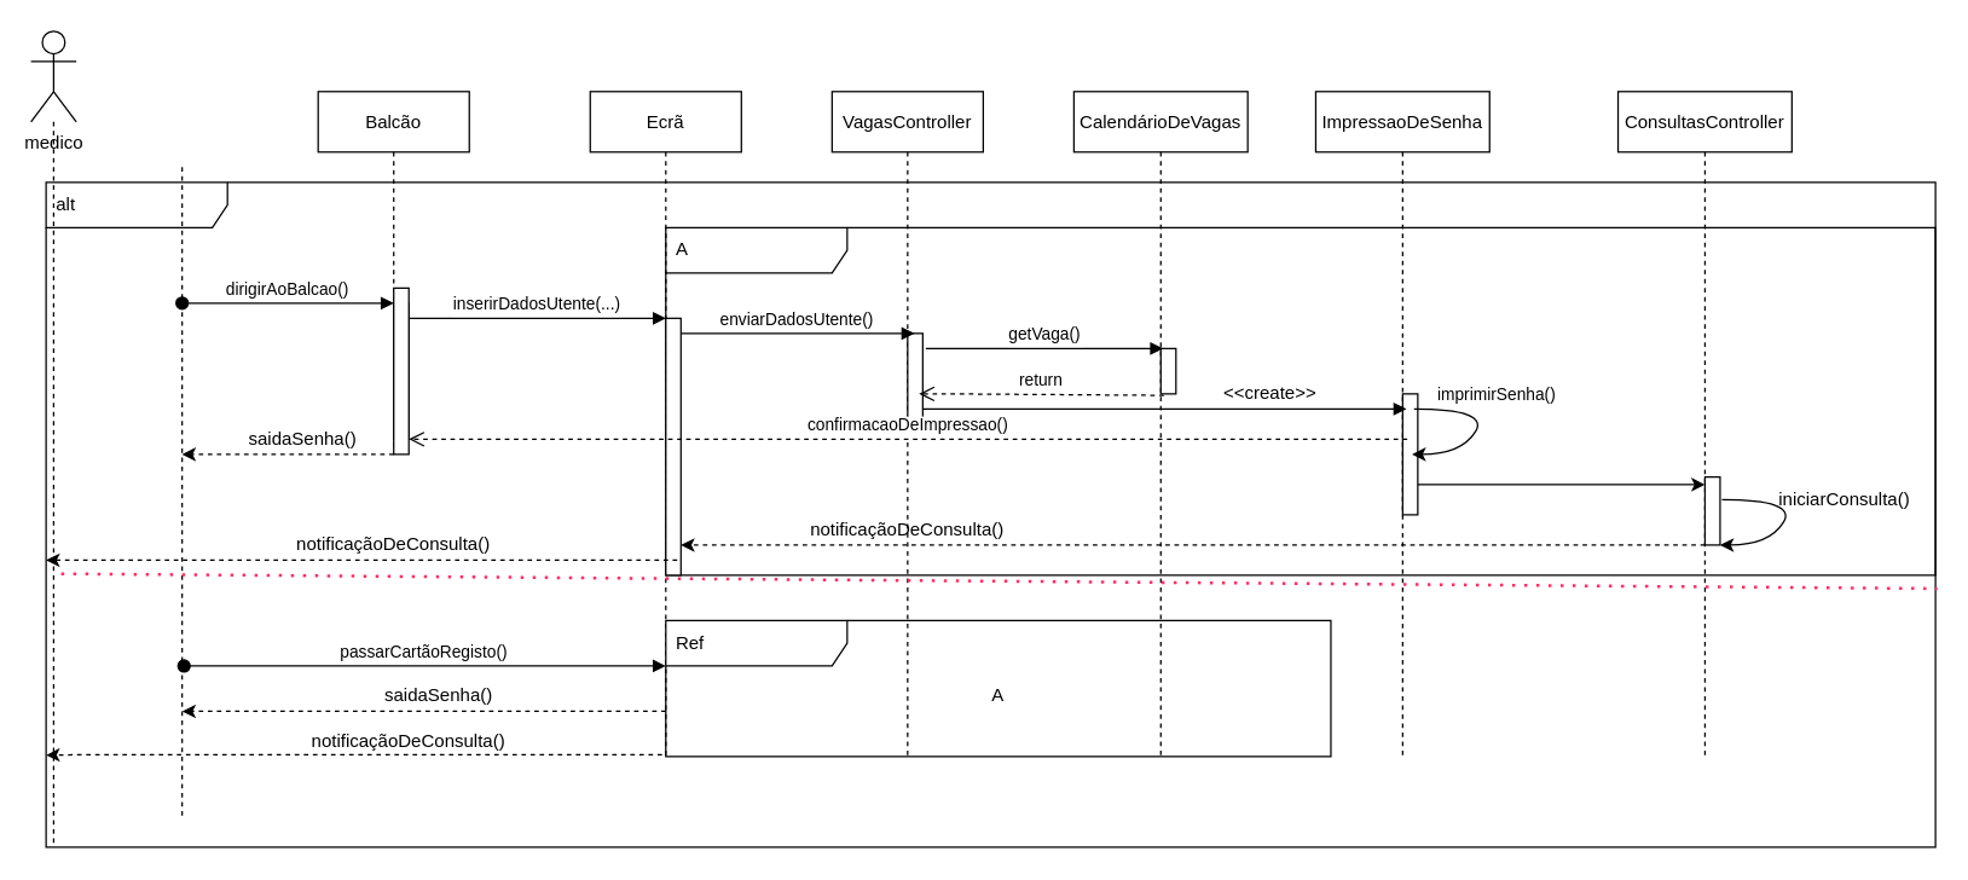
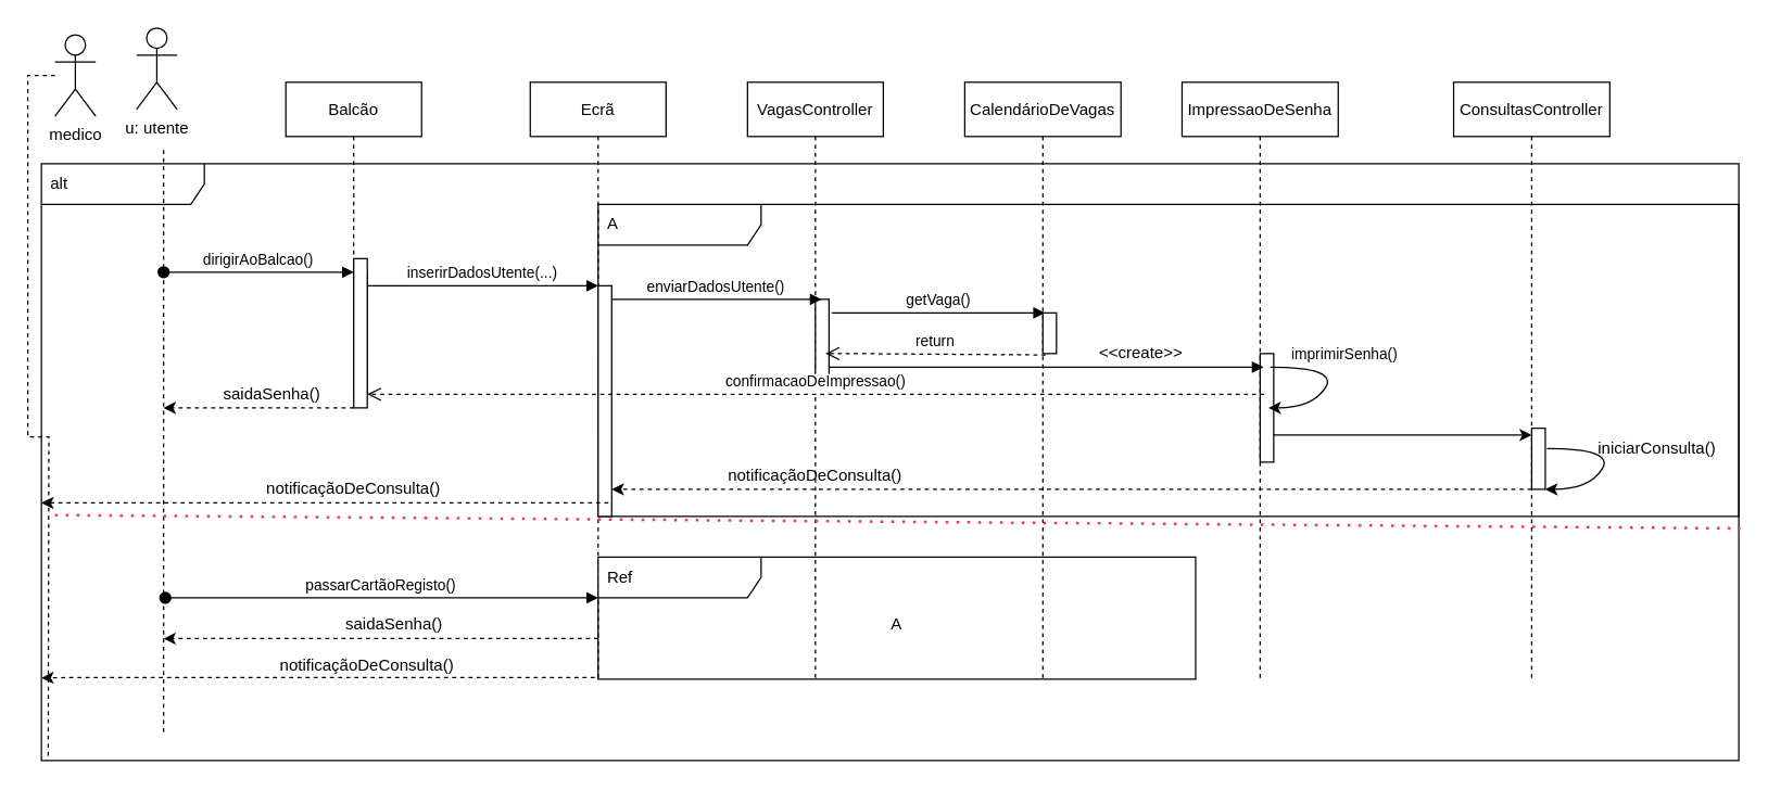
- <mxCell id="39" value="medico" style="shape=umlActor;verticalLabelPosition=bottom;verticalAlign=top;html=1;" vertex="1" parent="1"><mxGeometry x="20" y="20" width="30" height="60" as="geometry" /></mxCell>
+ <mxCell id="39" value="medico" style="shape=umlActor;verticalLabelPosition=bottom;verticalAlign=top;html=1;" vertex="1" parent="1"><mxGeometry x="40" y="25" width="30" height="60" as="geometry" /></mxCell>
+ <mxCell id="11" value="u: utente" style="shape=umlActor;verticalLabelPosition=bottom;verticalAlign=top;html=1;" parent="1" vertex="1"><mxGeometry x="100" y="20" width="30" height="60" as="geometry" /></mxCell>
